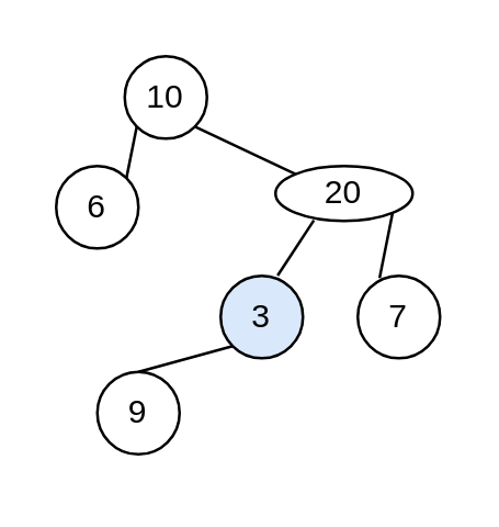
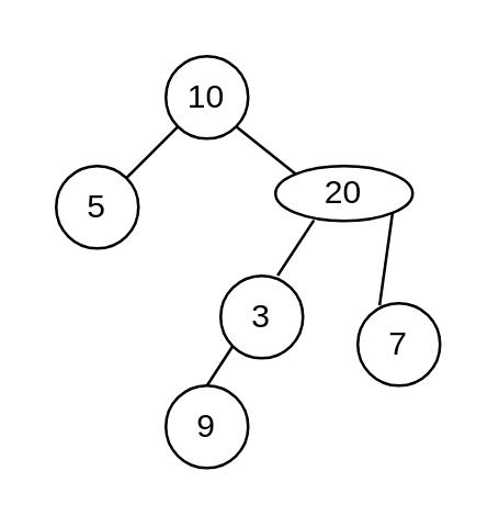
- <mxCell id="9" value="10" style="ellipse;whiteSpace=wrap;html=1;aspect=fixed;" vertex="1" parent="1"><mxGeometry x="45" y="20" width="30" height="30" as="geometry" /></mxCell>
+ <mxCell id="9" value="10" style="ellipse;whiteSpace=wrap;html=1;aspect=fixed;" vertex="1" parent="1"><mxGeometry x="60" y="20" width="30" height="30" as="geometry" /></mxCell>
- <mxCell id="10" value="6" style="ellipse;whiteSpace=wrap;html=1;aspect=fixed;" vertex="1" parent="1"><mxGeometry x="20" y="60" width="30" height="30" as="geometry" /></mxCell>
+ <mxCell id="10" value="5" style="ellipse;whiteSpace=wrap;html=1;aspect=fixed;" vertex="1" parent="1"><mxGeometry x="20" y="60" width="30" height="30" as="geometry" /></mxCell>
- <mxCell id="3" value="3" style="ellipse;whiteSpace=wrap;html=1;aspect=fixed;fillColor=#dae8fc;" vertex="1" parent="1"><mxGeometry x="80" y="100" width="30" height="30" as="geometry" /></mxCell>
+ <mxCell id="3" value="3" style="ellipse;whiteSpace=wrap;html=1;aspect=fixed;" vertex="1" parent="1"><mxGeometry x="80" y="100" width="30" height="30" as="geometry" /></mxCell>
- <mxCell id="11" value="7" style="ellipse;whiteSpace=wrap;html=1;aspect=fixed;" vertex="1" parent="1"><mxGeometry x="130" y="100" width="30" height="30" as="geometry" /></mxCell>
+ <mxCell id="11" value="7" style="ellipse;whiteSpace=wrap;html=1;aspect=fixed;" vertex="1" parent="1"><mxGeometry x="130" y="110" width="30" height="30" as="geometry" /></mxCell>
- <mxCell id="12" value="9" style="ellipse;whiteSpace=wrap;html=1;aspect=fixed;" vertex="1" parent="1"><mxGeometry x="35" y="135" width="30" height="30" as="geometry" /></mxCell>
+ <mxCell id="12" value="9" style="ellipse;whiteSpace=wrap;html=1;aspect=fixed;" vertex="1" parent="1"><mxGeometry x="60" y="140" width="30" height="30" as="geometry" /></mxCell>
